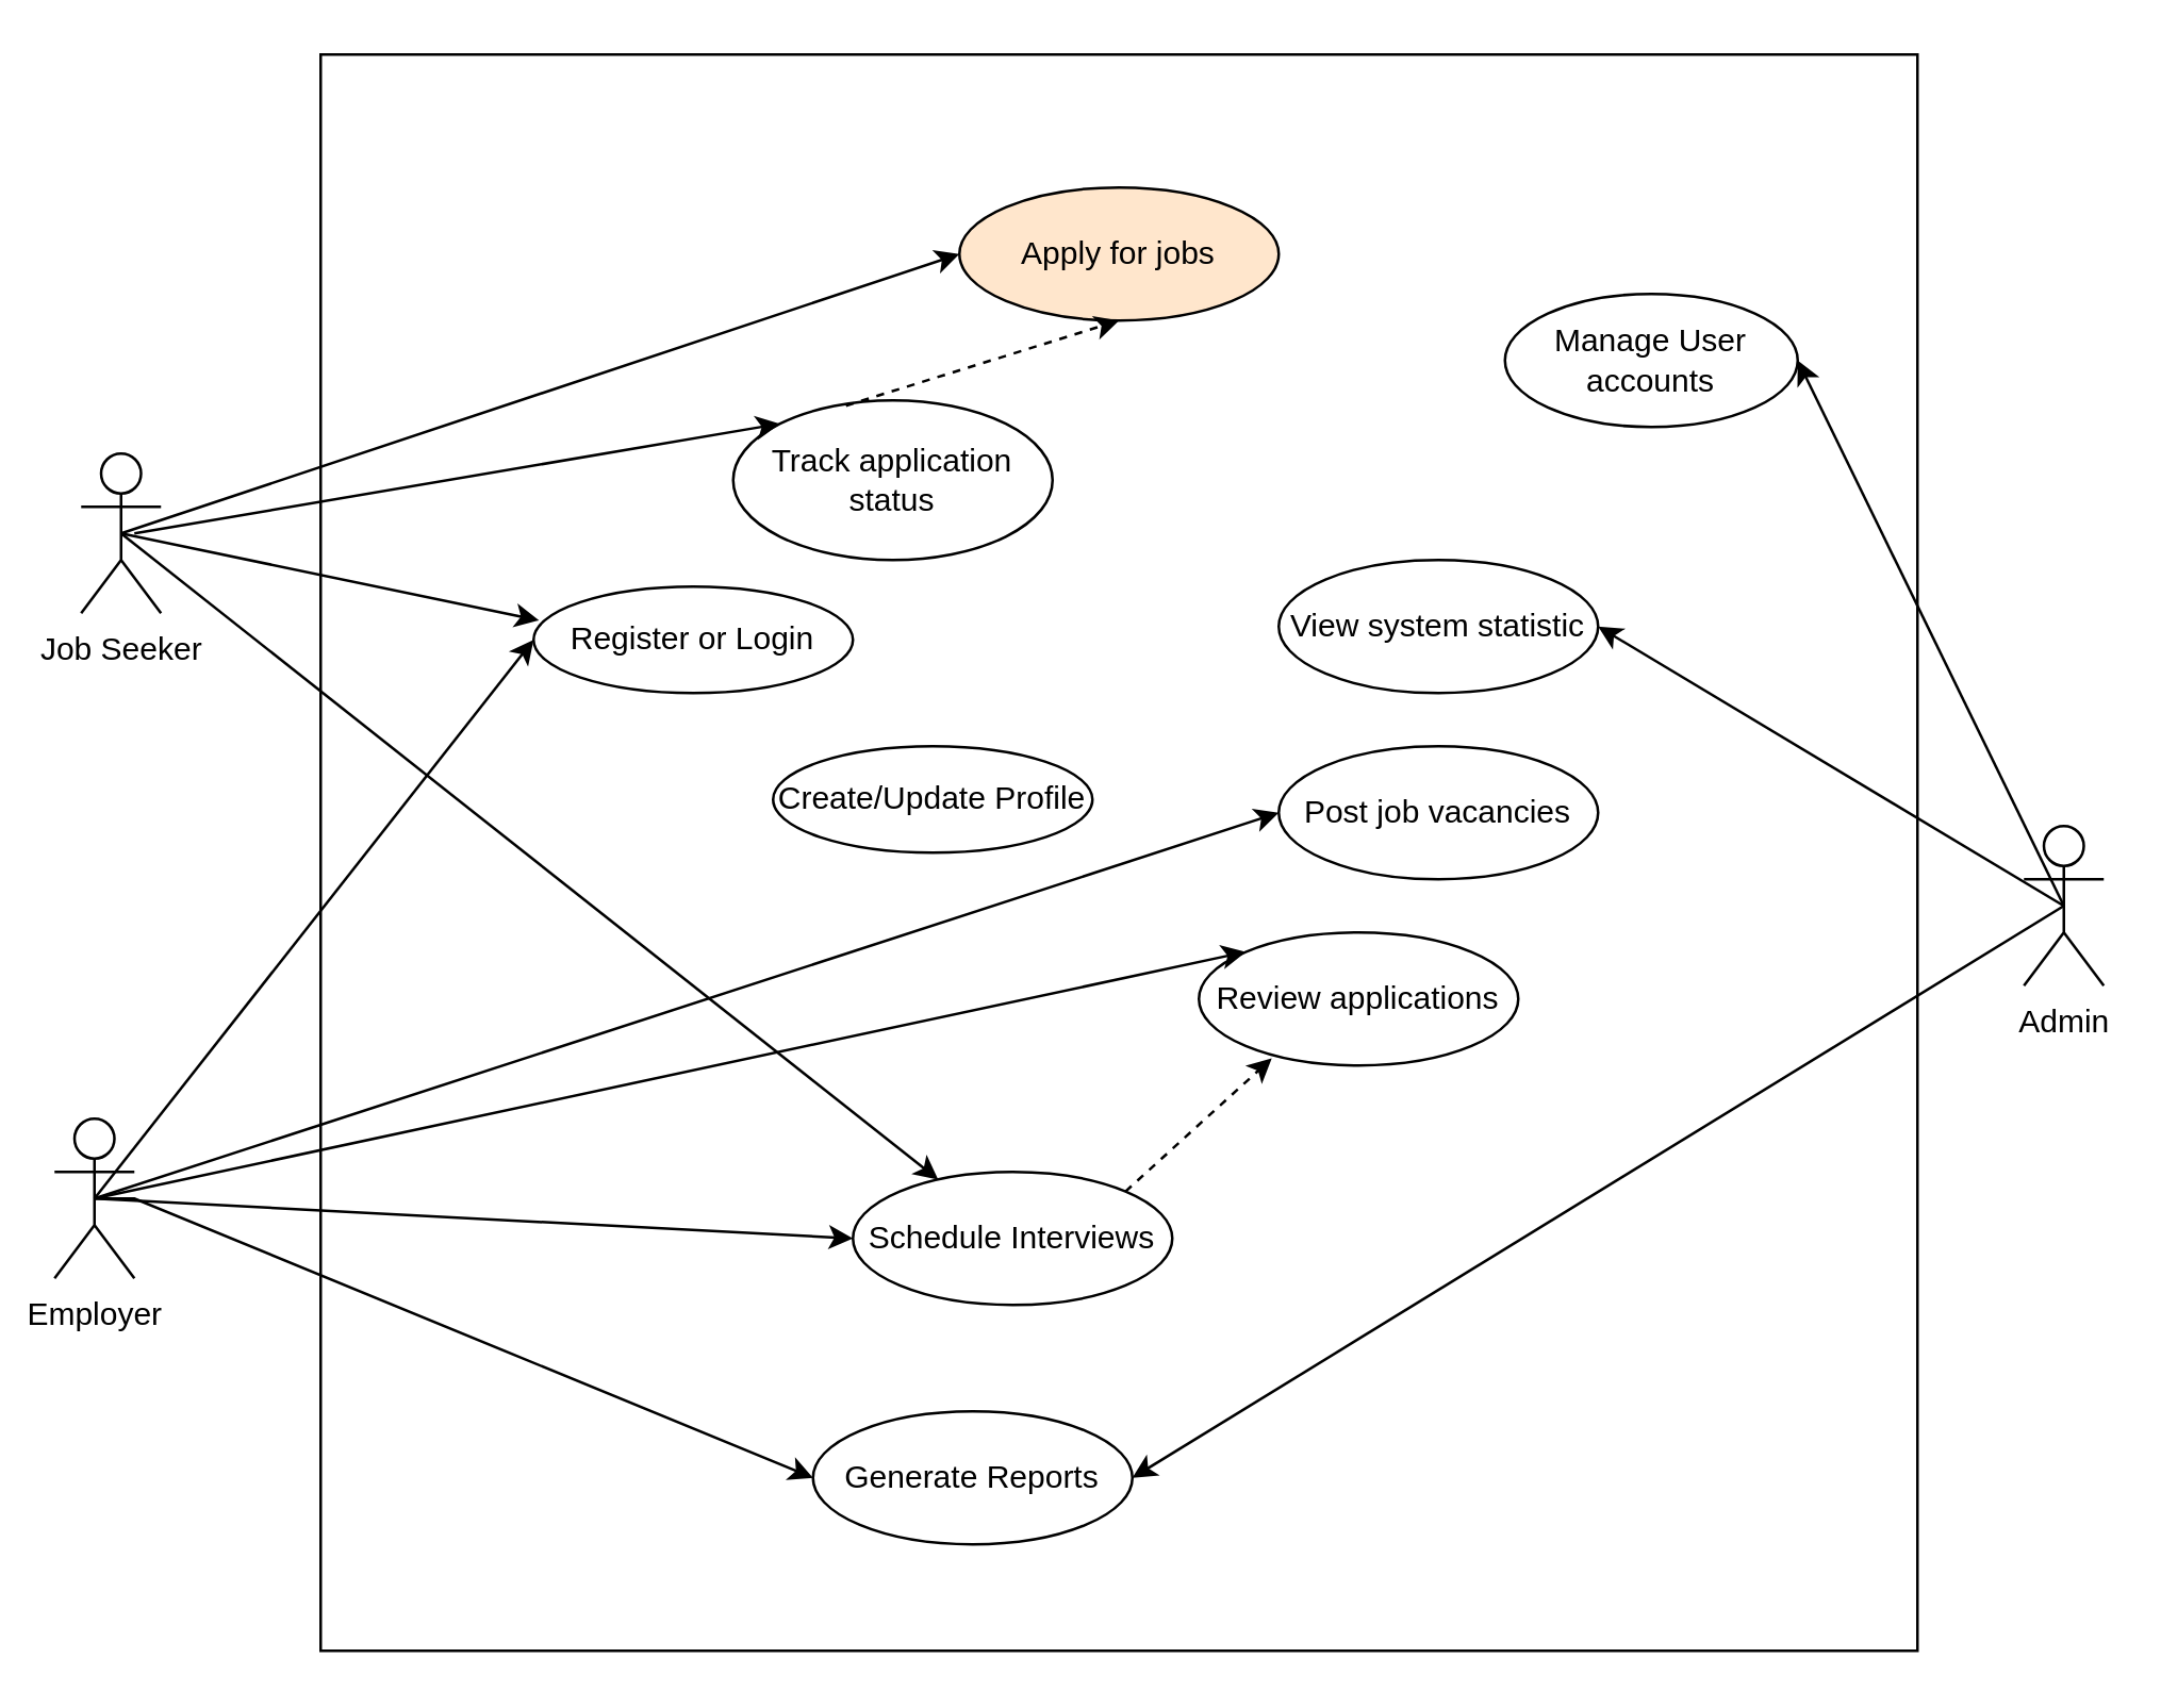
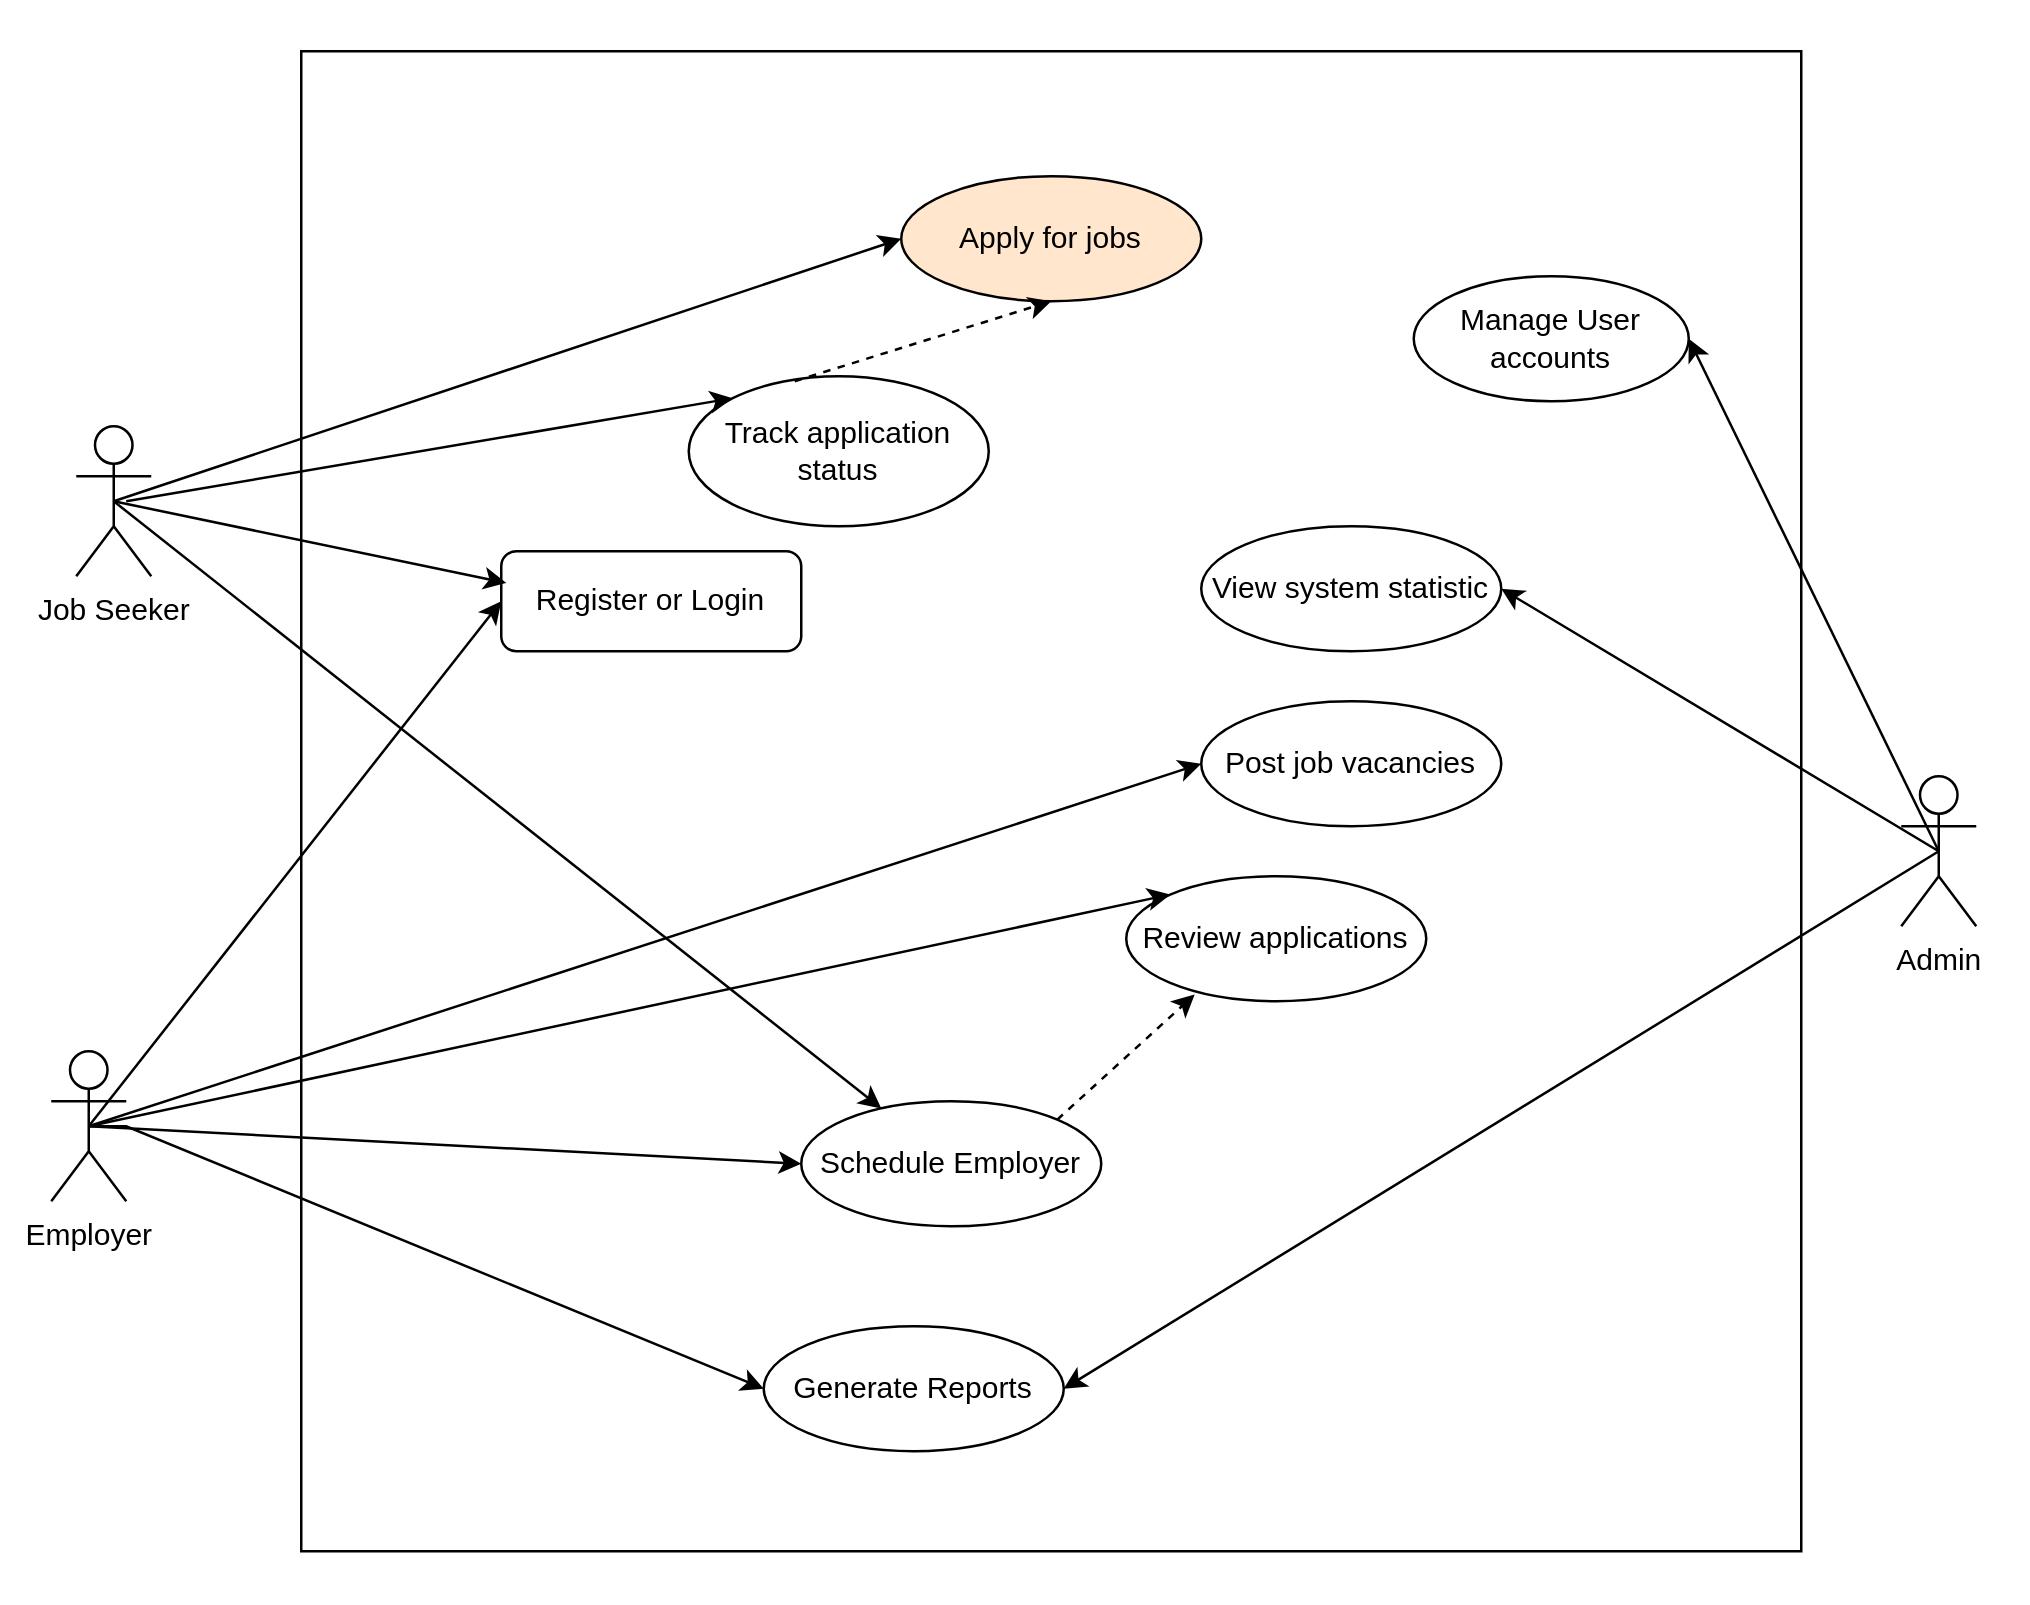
- <mxCell id="6" value="Register or Login" style="ellipse;whiteSpace=wrap;html=1;" parent="1" vertex="1"><mxGeometry x="200" y="220" width="120" height="40" as="geometry" /></mxCell>
+ <mxCell id="6" value="Register or Login" style="whiteSpace=wrap;html=1;rounded=1;" parent="1" vertex="1"><mxGeometry x="200" y="220" width="120" height="40" as="geometry" /></mxCell>
- <mxCell id="8" value="Create/Update Profile" style="ellipse;whiteSpace=wrap;html=1;" parent="1" vertex="1"><mxGeometry x="290" y="280" width="120" height="40" as="geometry" /></mxCell>
- <mxCell id="24" value="Schedule Interviews" style="ellipse;whiteSpace=wrap;html=1;" parent="1" vertex="1"><mxGeometry x="320" y="440" width="120" height="50" as="geometry" /></mxCell>
+ <mxCell id="24" value="Schedule Employer" style="ellipse;whiteSpace=wrap;html=1;" parent="1" vertex="1"><mxGeometry x="320" y="440" width="120" height="50" as="geometry" /></mxCell>
